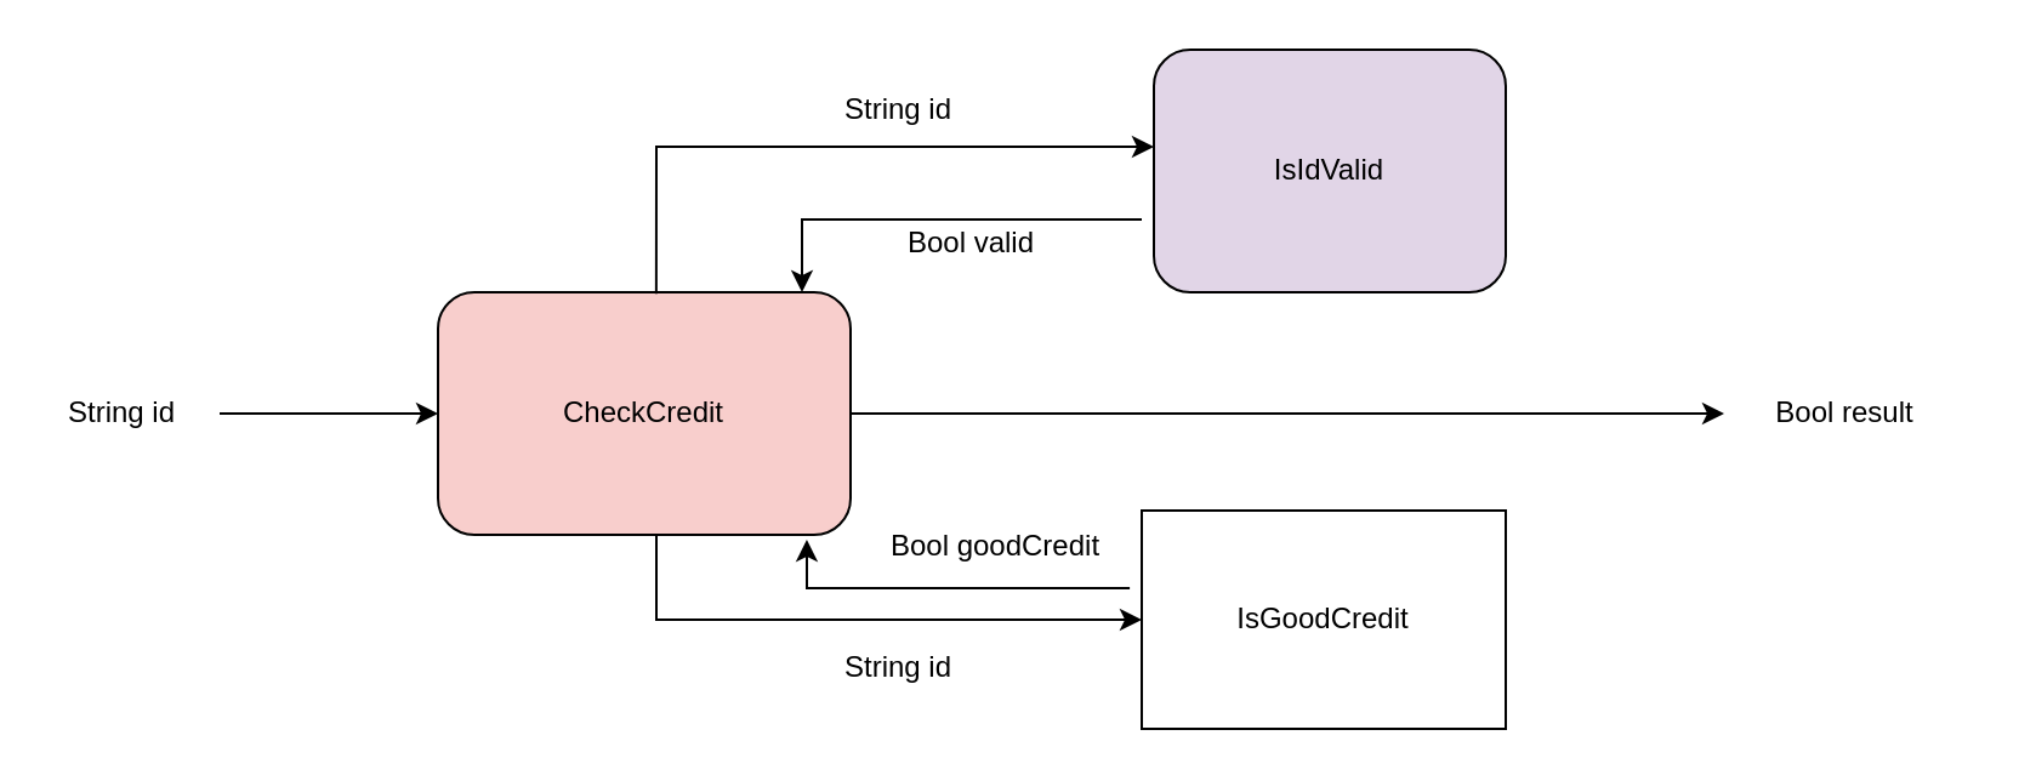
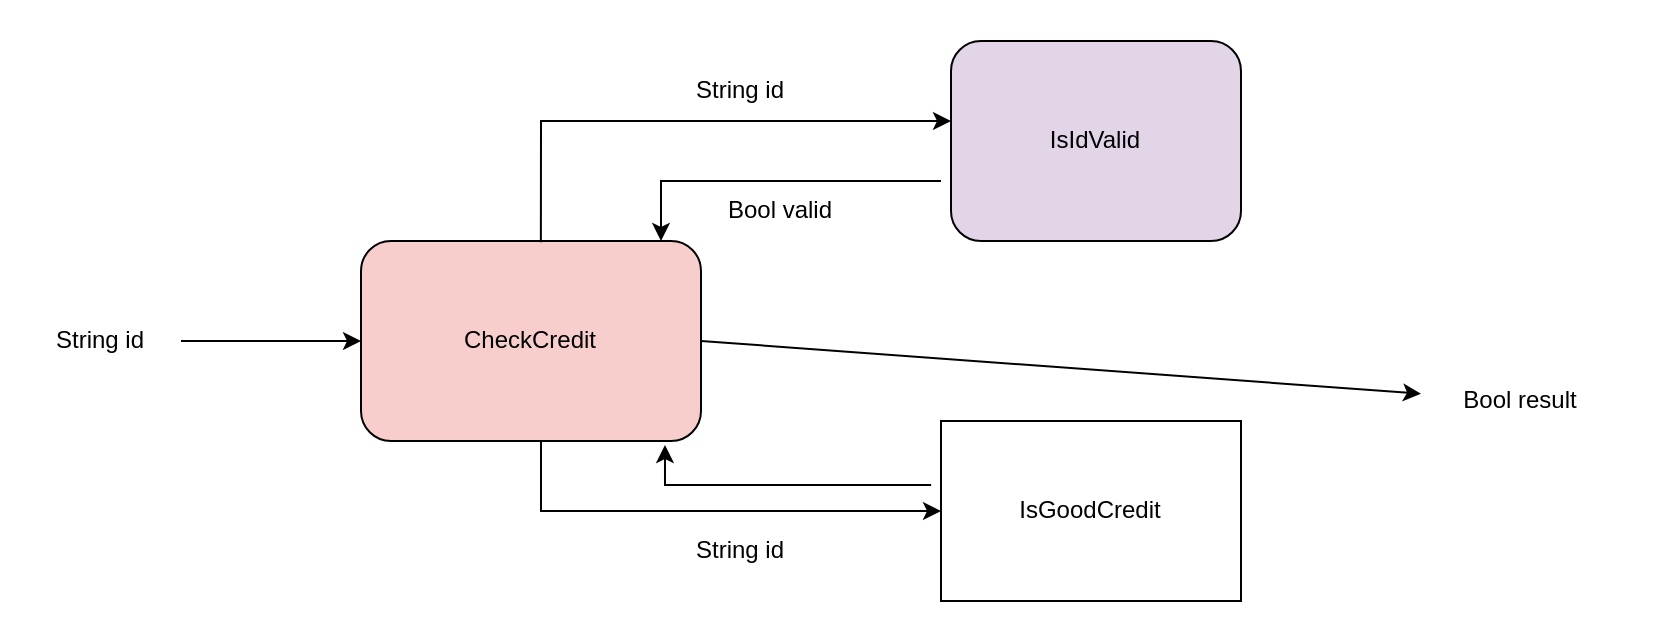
- <mxCell id="5" value="Bool valid" style="text;html=1;strokeColor=none;fillColor=none;align=center;verticalAlign=middle;whiteSpace=wrap;rounded=0;" vertex="1" parent="1"><mxGeometry x="360" y="85" width="80" height="30" as="geometry" /></mxCell>
+ <mxCell id="5" value="Bool valid" style="text;html=1;strokeColor=none;fillColor=none;align=center;verticalAlign=middle;whiteSpace=wrap;rounded=0;" vertex="1" parent="1"><mxGeometry x="350" y="90" width="80" height="30" as="geometry" /></mxCell>
- <mxCell id="16" value="Bool result" style="text;html=1;strokeColor=none;fillColor=none;align=center;verticalAlign=middle;whiteSpace=wrap;rounded=0;" vertex="1" parent="1"><mxGeometry x="710" y="155" width="100" height="30" as="geometry" /></mxCell>
+ <mxCell id="16" value="Bool result" style="text;html=1;strokeColor=none;fillColor=none;align=center;verticalAlign=middle;whiteSpace=wrap;rounded=0;" vertex="1" parent="1"><mxGeometry x="710" y="185" width="100" height="30" as="geometry" /></mxCell>
- <mxCell id="13" value="Bool goodCredit" style="text;html=1;strokeColor=none;fillColor=none;align=center;verticalAlign=middle;whiteSpace=wrap;rounded=0;" vertex="1" parent="1"><mxGeometry x="360" y="210" width="100" height="30" as="geometry" /></mxCell>
